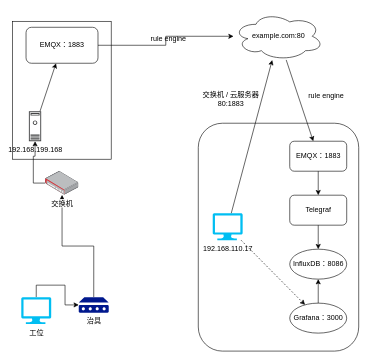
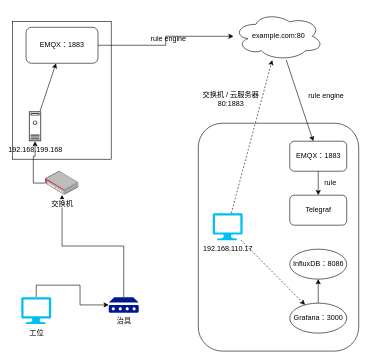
- <mxCell id="18" value="" style="endArrow=classic;html=1;" edge="1" parent="1" source="12" target="4"><mxGeometry width="50" height="50" relative="1" as="geometry"><mxPoint x="370" y="215" as="sourcePoint" /><mxPoint x="506" y="115" as="targetPoint" /></mxGeometry></mxCell>
+ <mxCell id="18" value="" style="endArrow=classic;html=1;dashed=1;" edge="1" parent="1" source="12" target="4"><mxGeometry width="50" height="50" relative="1" as="geometry"><mxPoint x="370" y="215" as="sourcePoint" /><mxPoint x="506" y="115" as="targetPoint" /></mxGeometry></mxCell>
+ <mxCell id="28" value="rule" style="text;html=1;align=center;verticalAlign=middle;resizable=0;points=[];autosize=1;" vertex="1" parent="1"><mxGeometry x="530" y="294.8" width="40" height="20" as="geometry" /></mxCell>
- <mxCell id="24" value="" style="endArrow=classic;html=1;" edge="1" parent="1" source="21" target="22"><mxGeometry width="50" height="50" relative="1" as="geometry"><mxPoint x="630" y="435" as="sourcePoint" /><mxPoint x="680" y="385" as="targetPoint" /></mxGeometry></mxCell>
- <mxCell id="7" value="治具" style="aspect=fixed;pointerEvents=1;shadow=0;dashed=0;html=1;strokeColor=none;labelPosition=center;verticalLabelPosition=bottom;verticalAlign=top;align=center;fillColor=#00188D;shape=mxgraph.mscae.enterprise.device" vertex="1" parent="1"><mxGeometry x="130.65" y="495" width="50" height="26" as="geometry" /></mxCell>
+ <mxCell id="7" value="治具" style="aspect=fixed;pointerEvents=1;shadow=0;dashed=0;html=1;strokeColor=none;labelPosition=center;verticalLabelPosition=bottom;verticalAlign=top;align=center;fillColor=#00188D;shape=mxgraph.mscae.enterprise.device" vertex="1" parent="1"><mxGeometry x="180.65" y="495" width="50" height="26" as="geometry" /></mxCell>
